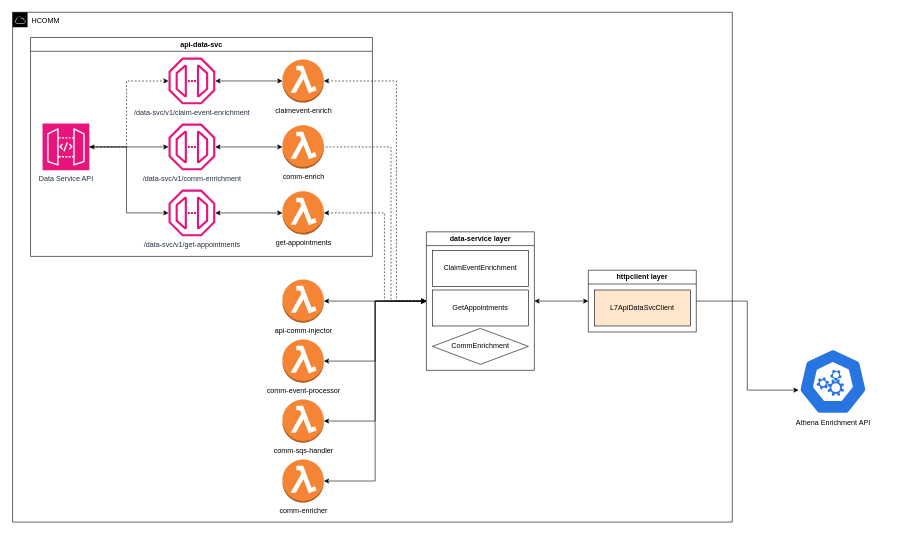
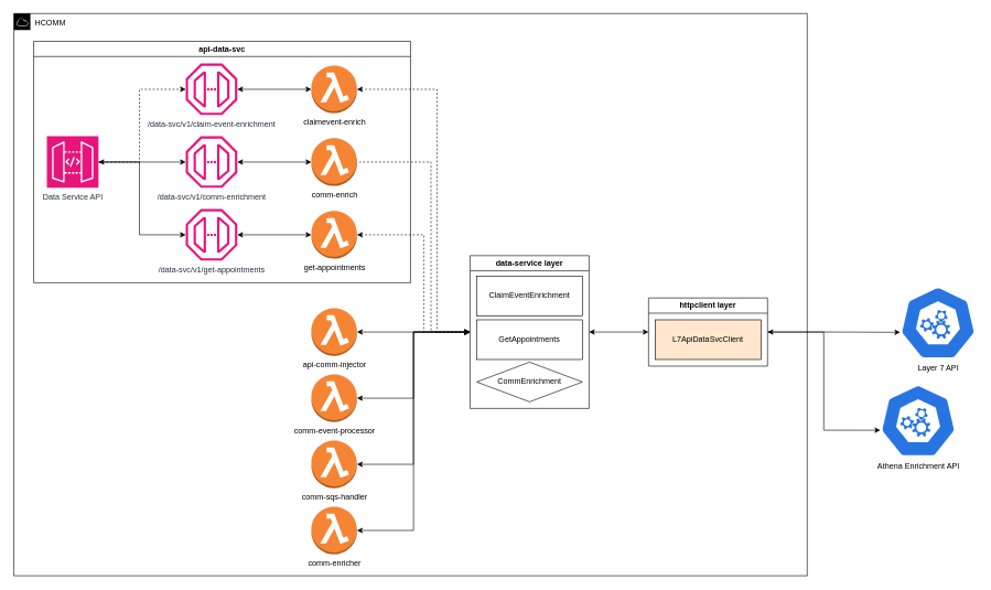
+ <mxCell id="31" value="Layer 7 API" style="aspect=fixed;sketch=0;html=1;dashed=0;whitespace=wrap;verticalLabelPosition=bottom;verticalAlign=top;fillColor=#2875E2;strokeColor=#ffffff;points=[[0.005,0.63,0],[0.1,0.2,0],[0.9,0.2,0],[0.5,0,0],[0.995,0.63,0],[0.72,0.99,0],[0.5,1,0],[0.28,0.99,0]];shape=mxgraph.kubernetes.icon2;prIcon=api" parent="1" vertex="1"><mxGeometry x="1360" y="432" width="115.63" height="111" as="geometry" /></mxCell>
+ <mxCell id="36" style="edgeStyle=orthogonalEdgeStyle;rounded=0;orthogonalLoop=1;jettySize=auto;html=1;entryX=0.005;entryY=0.63;entryDx=0;entryDy=0;entryPerimeter=0;startArrow=classic;startFill=1;" parent="1" source="34" target="31" edge="1"><mxGeometry relative="1" as="geometry" /></mxCell>
